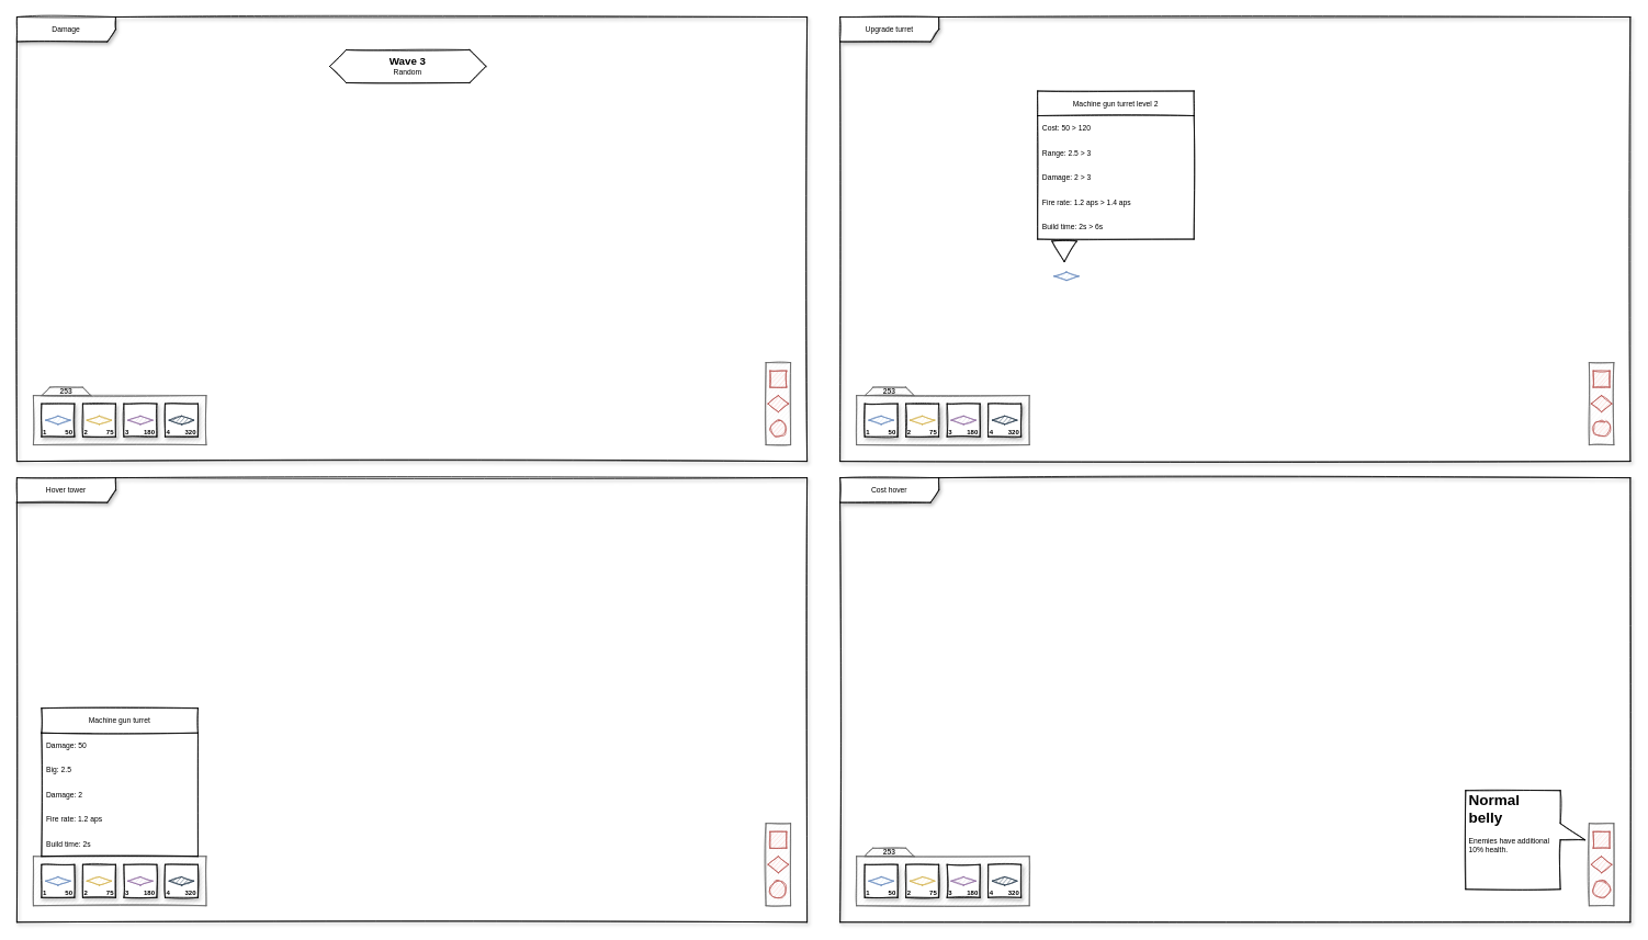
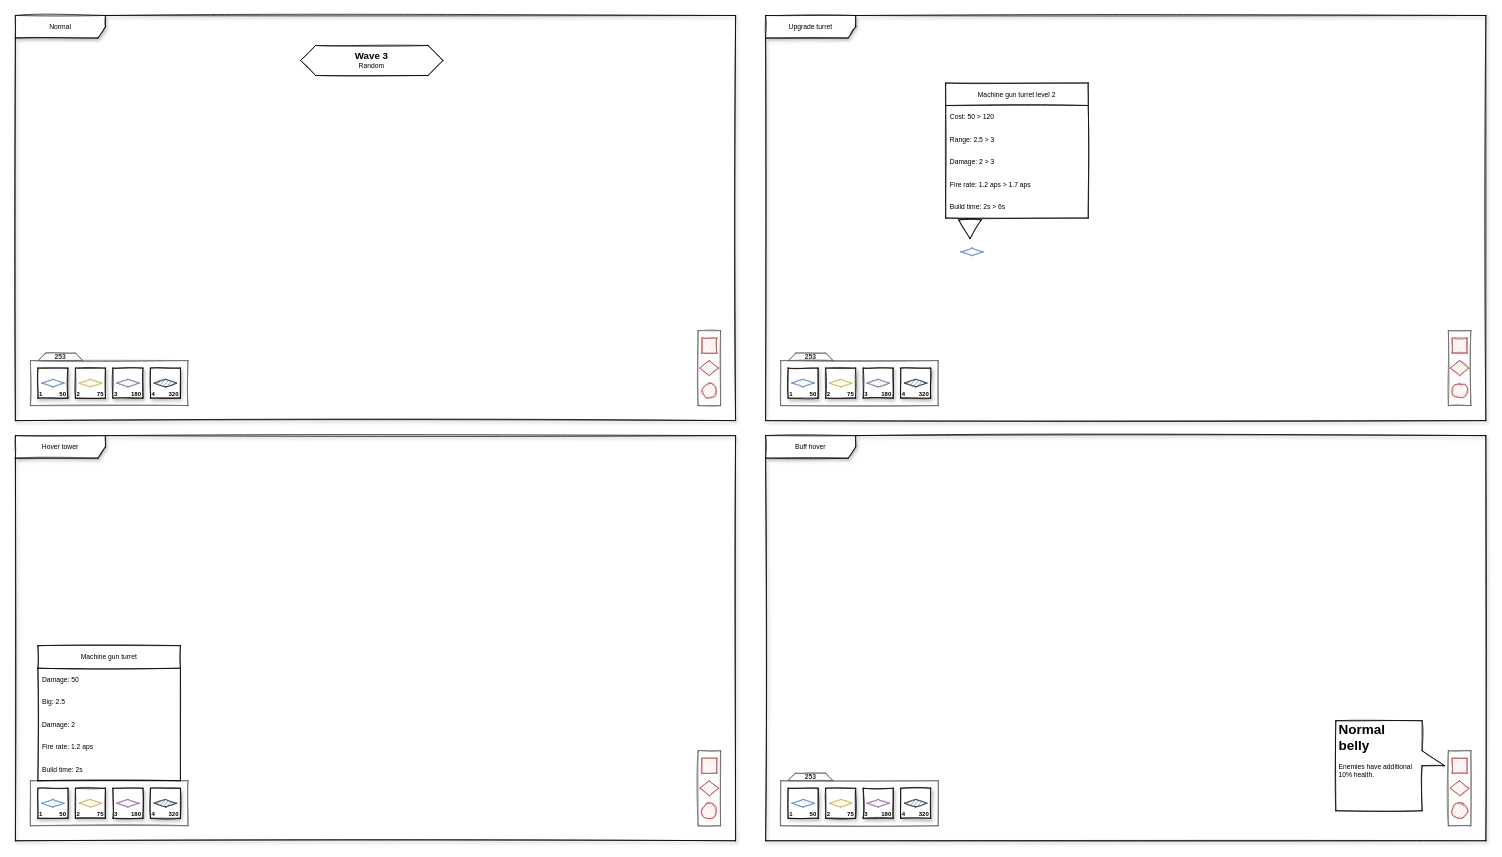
- <mxCell id="2" value="Damage" style="shape=umlFrame;whiteSpace=wrap;html=1;rounded=0;shadow=1;glass=0;sketch=1;fontSize=9;width=120;height=30;" vertex="1" parent="1"><mxGeometry x="20" y="20" width="960" height="540" as="geometry" /></mxCell>
+ <mxCell id="2" value="Normal" style="shape=umlFrame;whiteSpace=wrap;html=1;rounded=0;shadow=1;glass=0;sketch=1;fontSize=9;width=120;height=30;" vertex="1" parent="1"><mxGeometry x="20" y="20" width="960" height="540" as="geometry" /></mxCell>
- <mxCell id="82" value="Fire rate: 1.2 aps &gt; 1.4 aps" style="text;strokeColor=none;fillColor=none;align=left;verticalAlign=middle;spacingLeft=4;spacingRight=4;overflow=hidden;points=[[0,0.5],[1,0.5]];portConstraint=eastwest;rotatable=0;rounded=0;shadow=0;glass=0;sketch=1;fontSize=9;" vertex="1" parent="78"><mxGeometry y="120" width="190" height="30" as="geometry" /></mxCell>
+ <mxCell id="82" value="Fire rate: 1.2 aps &gt; 1.7 aps" style="text;strokeColor=none;fillColor=none;align=left;verticalAlign=middle;spacingLeft=4;spacingRight=4;overflow=hidden;points=[[0,0.5],[1,0.5]];portConstraint=eastwest;rotatable=0;rounded=0;shadow=0;glass=0;sketch=1;fontSize=9;" vertex="1" parent="78"><mxGeometry y="120" width="190" height="30" as="geometry" /></mxCell>
- <mxCell id="105" value="Cost hover" style="shape=umlFrame;whiteSpace=wrap;html=1;rounded=0;shadow=1;glass=0;sketch=1;fontSize=9;width=120;height=30;" vertex="1" parent="1"><mxGeometry x="1020" y="580" width="960" height="540" as="geometry" /></mxCell>
+ <mxCell id="105" value="Buff hover" style="shape=umlFrame;whiteSpace=wrap;html=1;rounded=0;shadow=1;glass=0;sketch=1;fontSize=9;width=120;height=30;" vertex="1" parent="1"><mxGeometry x="1020" y="580" width="960" height="540" as="geometry" /></mxCell>
